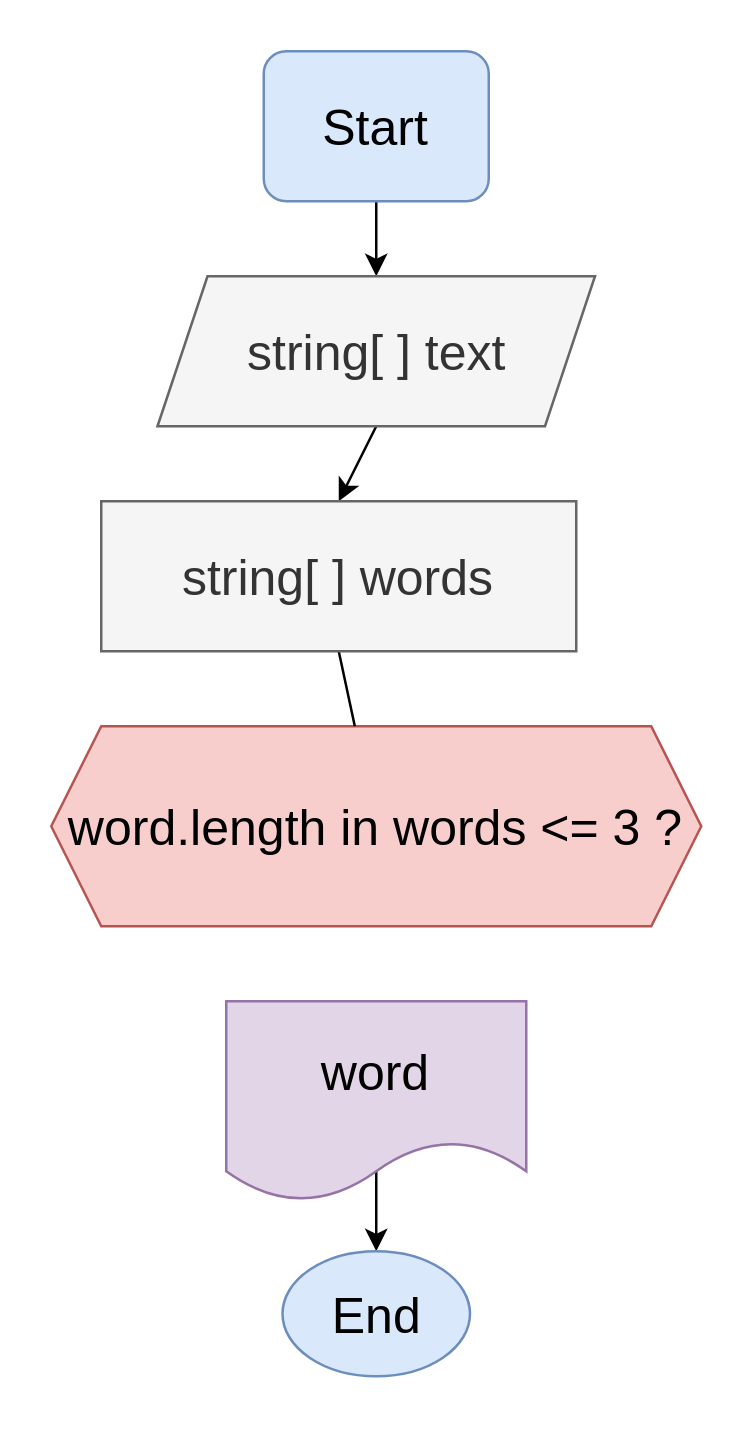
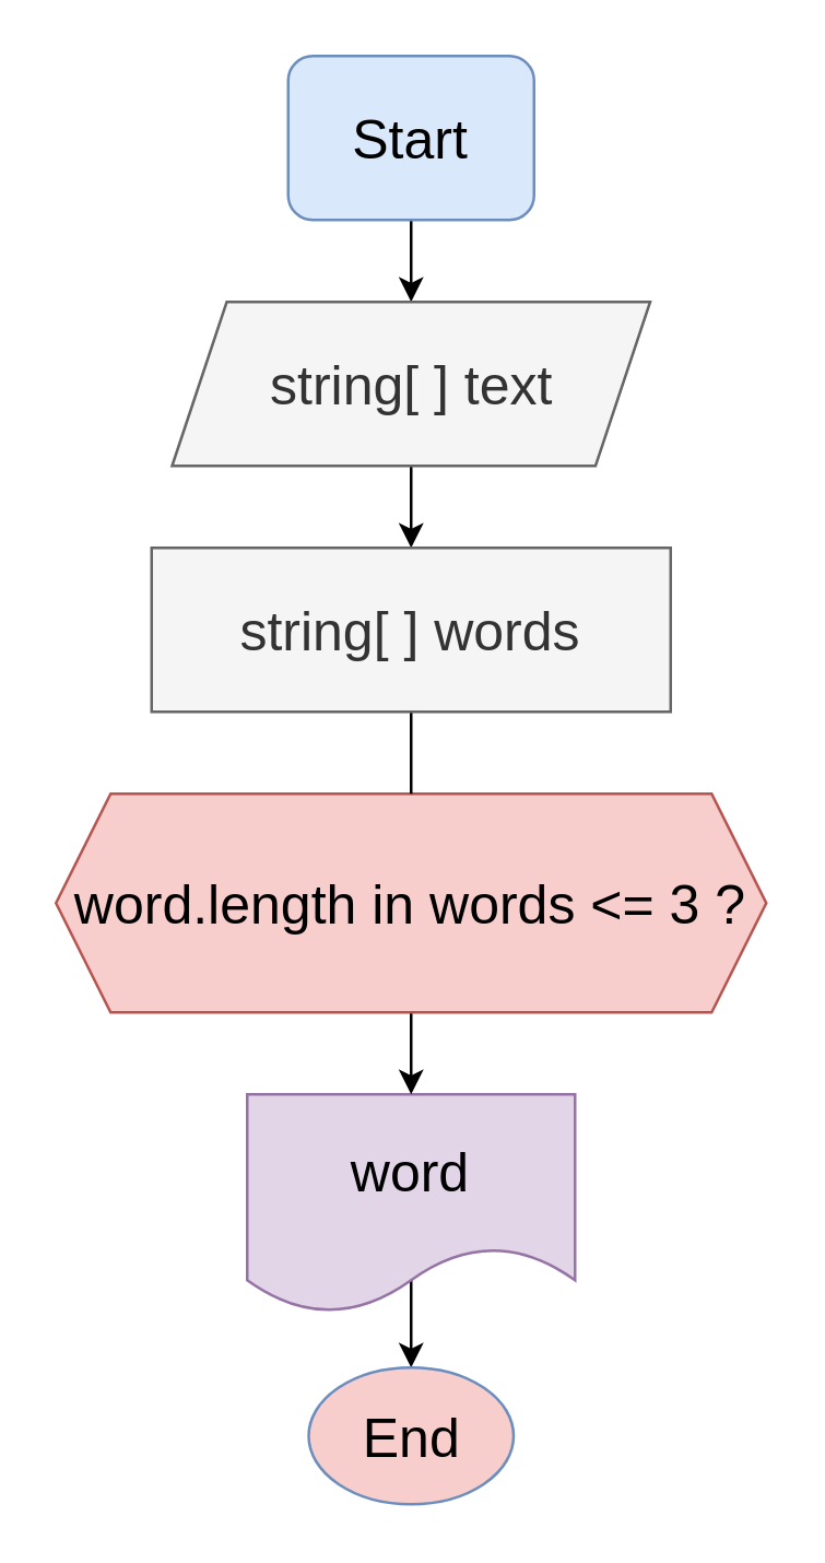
- <mxCell id="12" value="string[ ] words" style="rounded=0;whiteSpace=wrap;html=1;fontSize=20;fontColor=#333333;fillColor=#f5f5f5;strokeColor=#666666;" vertex="1" parent="1"><mxGeometry x="40" y="200" width="190" height="60" as="geometry" /></mxCell>
+ <mxCell id="12" value="string[ ] words" style="rounded=0;whiteSpace=wrap;html=1;fontSize=20;fontColor=#333333;fillColor=#f5f5f5;strokeColor=#666666;" vertex="1" parent="1"><mxGeometry x="55" y="200" width="190" height="60" as="geometry" /></mxCell>
+ <mxCell id="8" style="edgeStyle=none;html=1;exitX=0.5;exitY=1;exitDx=0;exitDy=0;entryX=0.5;entryY=0;entryDx=0;entryDy=0;fontSize=20;fontColor=#000000;" edge="1" parent="1" source="9" target="7"><mxGeometry relative="1" as="geometry" /></mxCell>
- <mxCell id="10" value="&lt;font color=&quot;#000000&quot;&gt;End&lt;/font&gt;" style="ellipse;whiteSpace=wrap;html=1;fontSize=20;fillColor=#dae8fc;strokeColor=#6c8ebf;" vertex="1" parent="1"><mxGeometry x="112.5" y="500" width="75" height="50" as="geometry" /></mxCell>
+ <mxCell id="10" value="&lt;font color=&quot;#000000&quot;&gt;End&lt;/font&gt;" style="ellipse;whiteSpace=wrap;html=1;fontSize=20;fillColor=#f8cecc;strokeColor=#6c8ebf;" vertex="1" parent="1"><mxGeometry x="112.5" y="500" width="75" height="50" as="geometry" /></mxCell>
